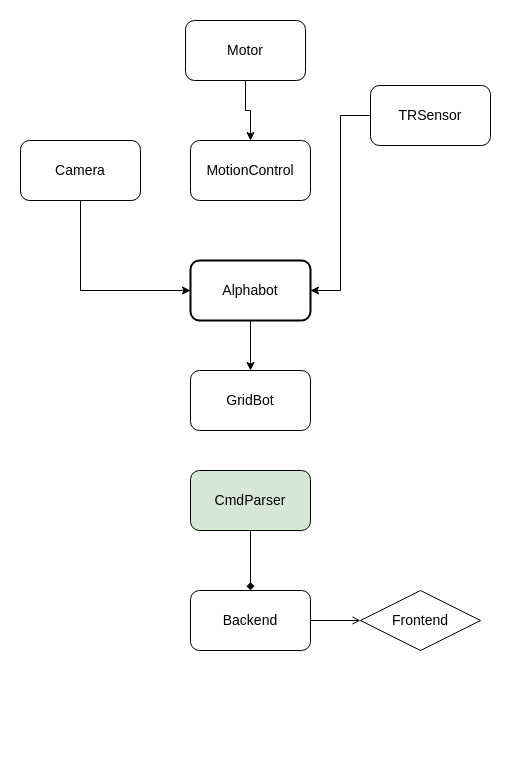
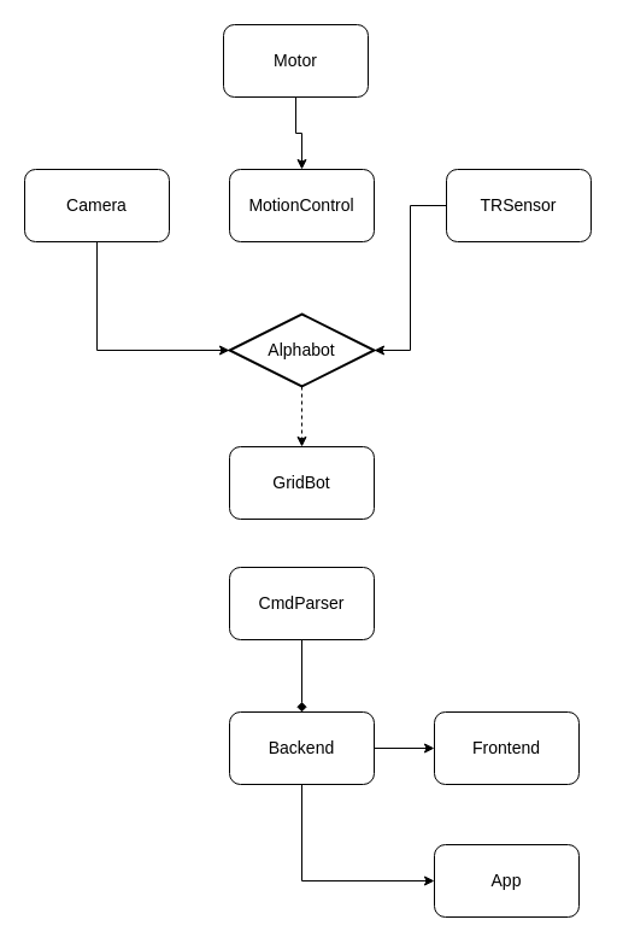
- <mxCell id="6" value="&lt;font style=&quot;font-size: 14px;&quot;&gt;TRSensor&lt;/font&gt;" style="rounded=1;whiteSpace=wrap;html=1;" parent="1" vertex="1"><mxGeometry x="370" y="85" width="120" height="60" as="geometry" /></mxCell>
+ <mxCell id="6" value="&lt;font style=&quot;font-size: 14px;&quot;&gt;TRSensor&lt;/font&gt;" style="rounded=1;whiteSpace=wrap;html=1;" parent="1" vertex="1"><mxGeometry x="370" y="140" width="120" height="60" as="geometry" /></mxCell>
- <mxCell id="8" value="&lt;font style=&quot;font-size: 14px;&quot;&gt;Alphabot&lt;/font&gt;" style="rounded=1;whiteSpace=wrap;html=1;strokeColor=#000000;strokeWidth=2;" parent="1" vertex="1"><mxGeometry x="190" y="260" width="120" height="60" as="geometry" /></mxCell>
+ <mxCell id="8" value="&lt;font style=&quot;font-size: 14px;&quot;&gt;Alphabot&lt;/font&gt;" style="rhombus;whiteSpace=wrap;html=1;strokeColor=#000000;strokeWidth=2;" parent="1" vertex="1"><mxGeometry x="190" y="260" width="120" height="60" as="geometry" /></mxCell>
- <mxCell id="7" style="edgeStyle=orthogonalEdgeStyle;rounded=0;orthogonalLoop=1;jettySize=auto;html=1;exitX=0.5;exitY=1;exitDx=0;exitDy=0;entryX=0.5;entryY=0;entryDx=0;entryDy=0;" edge="1" parent="1" source="8" target="14"><mxGeometry relative="1" as="geometry" /></mxCell>
+ <mxCell id="7" style="edgeStyle=orthogonalEdgeStyle;rounded=0;orthogonalLoop=1;jettySize=auto;html=1;exitX=0.5;exitY=1;exitDx=0;exitDy=0;entryX=0.5;entryY=0;entryDx=0;entryDy=0;dashed=1;" edge="1" parent="1" source="8" target="14"><mxGeometry relative="1" as="geometry" /></mxCell>
- <mxCell id="18" value="&lt;font style=&quot;font-size: 14px;&quot;&gt;CmdParser&lt;/font&gt;" style="rounded=1;whiteSpace=wrap;html=1;fillColor=#d5e8d4;" vertex="1" parent="1"><mxGeometry x="190" y="470" width="120" height="60" as="geometry" /></mxCell>
+ <mxCell id="18" value="&lt;font style=&quot;font-size: 14px;&quot;&gt;CmdParser&lt;/font&gt;" style="rounded=1;whiteSpace=wrap;html=1;" vertex="1" parent="1"><mxGeometry x="190" y="470" width="120" height="60" as="geometry" /></mxCell>
- <mxCell id="9" style="edgeStyle=orthogonalEdgeStyle;rounded=0;orthogonalLoop=1;jettySize=auto;html=1;exitX=1;exitY=0.5;exitDx=0;exitDy=0;endArrow=open;" parent="1" source="11" target="12" edge="1"><mxGeometry relative="1" as="geometry" /></mxCell>
+ <mxCell id="9" style="edgeStyle=orthogonalEdgeStyle;rounded=0;orthogonalLoop=1;jettySize=auto;html=1;exitX=1;exitY=0.5;exitDx=0;exitDy=0;" parent="1" source="11" target="12" edge="1"><mxGeometry relative="1" as="geometry" /></mxCell>
- <mxCell id="12" value="&lt;font style=&quot;font-size: 14px;&quot;&gt;Frontend&lt;/font&gt;" style="rhombus;whiteSpace=wrap;html=1;" parent="1" vertex="1"><mxGeometry x="360" y="590" width="120" height="60" as="geometry" /></mxCell>
+ <mxCell id="12" value="&lt;font style=&quot;font-size: 14px;&quot;&gt;Frontend&lt;/font&gt;" style="rounded=1;whiteSpace=wrap;html=1;" parent="1" vertex="1"><mxGeometry x="360" y="590" width="120" height="60" as="geometry" /></mxCell>
+ <mxCell id="10" style="edgeStyle=orthogonalEdgeStyle;rounded=0;orthogonalLoop=1;jettySize=auto;html=1;exitX=0.5;exitY=1;exitDx=0;exitDy=0;entryX=0;entryY=0.5;entryDx=0;entryDy=0;" parent="1" source="11" target="13" edge="1"><mxGeometry relative="1" as="geometry" /></mxCell>
+ <mxCell id="13" value="&lt;font style=&quot;font-size: 14px;&quot;&gt;App&lt;/font&gt;" style="rounded=1;whiteSpace=wrap;html=1;" parent="1" vertex="1"><mxGeometry x="360" y="700" width="120" height="60" as="geometry" /></mxCell>
